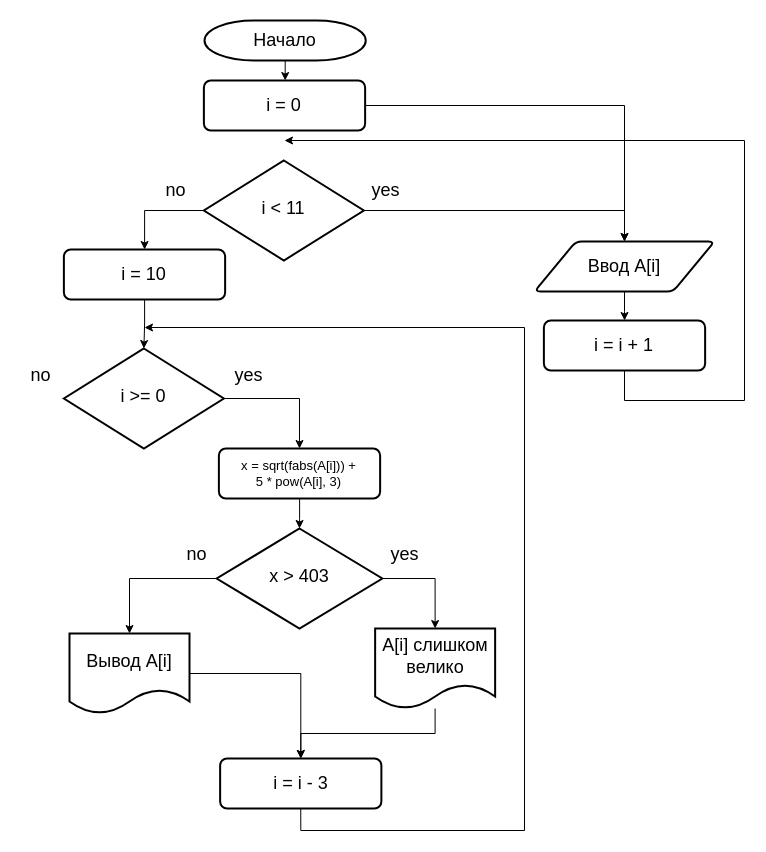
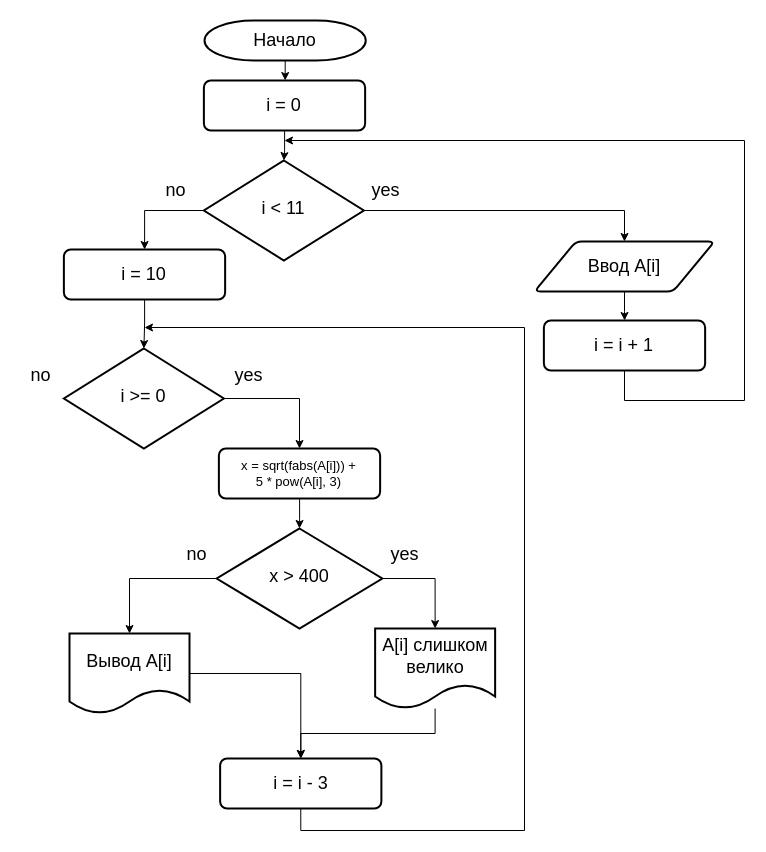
- <mxCell id="4" value="" style="edgeStyle=orthogonalEdgeStyle;rounded=0;orthogonalLoop=1;jettySize=auto;html=1;fontSize=18;" edge="1" parent="1" source="5" target="10"><mxGeometry relative="1" as="geometry" /></mxCell>
+ <mxCell id="4" value="" style="edgeStyle=orthogonalEdgeStyle;rounded=0;orthogonalLoop=1;jettySize=auto;html=1;fontSize=18;" edge="1" parent="1" source="5" target="8"><mxGeometry relative="1" as="geometry" /></mxCell>
- <mxCell id="21" value="x &amp;gt; 403" style="rhombus;whiteSpace=wrap;html=1;shadow=0;fontFamily=Helvetica;fontSize=18;align=center;strokeWidth=2;spacing=6;spacingTop=-4;" vertex="1" parent="1"><mxGeometry x="216.19" y="528" width="165.62" height="100" as="geometry" /></mxCell>
+ <mxCell id="21" value="x &amp;gt; 400" style="rhombus;whiteSpace=wrap;html=1;shadow=0;fontFamily=Helvetica;fontSize=18;align=center;strokeWidth=2;spacing=6;spacingTop=-4;" vertex="1" parent="1"><mxGeometry x="216.19" y="528" width="165.62" height="100" as="geometry" /></mxCell>
